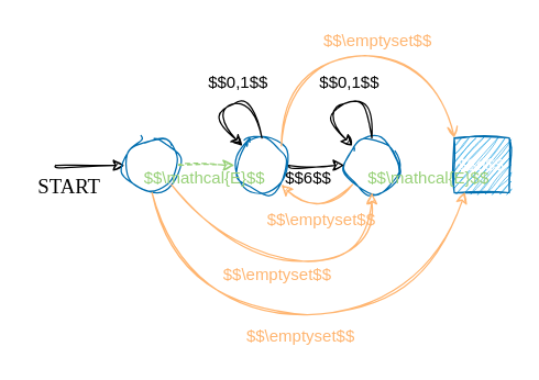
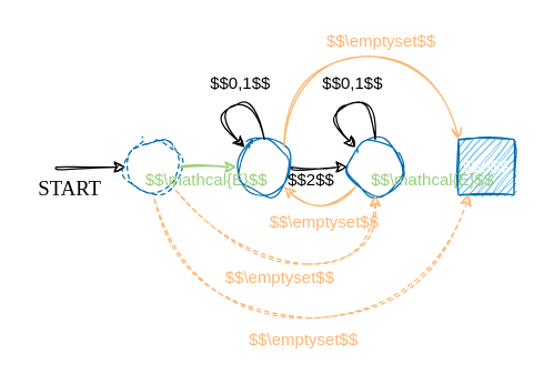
- <mxCell id="4" value="$$a$$" style="ellipse;whiteSpace=wrap;html=1;fillColor=none;fontColor=#ffffff;strokeColor=#006EAF;sketch=1;curveFitting=1;jiggle=2;" parent="1" vertex="1"><mxGeometry x="90" y="100" width="40" height="40" as="geometry" /></mxCell>
+ <mxCell id="4" value="$$a$$" style="ellipse;whiteSpace=wrap;html=1;fillColor=none;fontColor=#ffffff;strokeColor=#006EAF;sketch=1;curveFitting=1;jiggle=2;dashed=1;" parent="1" vertex="1"><mxGeometry x="90" y="100" width="40" height="40" as="geometry" /></mxCell>
- <mxCell id="8" value="" style="curved=1;endArrow=classic;html=1;rounded=0;sketch=1;curveFitting=1;jiggle=2;entryX=0;entryY=0.5;entryDx=0;entryDy=0;exitX=1;exitY=0.5;exitDx=0;exitDy=0;strokeColor=#97D077;dashed=1;" parent="1" source="4" target="5" edge="1"><mxGeometry width="50" height="50" relative="1" as="geometry"><mxPoint x="130" y="140" as="sourcePoint" /><mxPoint x="180" y="140" as="targetPoint" /><Array as="points" /></mxGeometry></mxCell>
+ <mxCell id="8" value="" style="curved=1;endArrow=classic;html=1;rounded=0;sketch=1;curveFitting=1;jiggle=2;entryX=0;entryY=0.5;entryDx=0;entryDy=0;exitX=1;exitY=0.5;exitDx=0;exitDy=0;strokeColor=#97D077;" parent="1" source="4" target="5" edge="1"><mxGeometry width="50" height="50" relative="1" as="geometry"><mxPoint x="130" y="140" as="sourcePoint" /><mxPoint x="180" y="140" as="targetPoint" /><Array as="points" /></mxGeometry></mxCell>
- <mxCell id="13" value="$$6$$" style="text;html=1;align=center;verticalAlign=middle;whiteSpace=wrap;rounded=0;fontColor=default;" parent="1" vertex="1"><mxGeometry x="194" y="120" width="60" height="20" as="geometry" /></mxCell>
+ <mxCell id="13" value="$$2$$" style="text;html=1;align=center;verticalAlign=middle;whiteSpace=wrap;rounded=0;fontColor=default;" parent="1" vertex="1"><mxGeometry x="194" y="120" width="60" height="20" as="geometry" /></mxCell>
- <mxCell id="21" value="" style="curved=1;endArrow=none;html=1;rounded=0;sketch=1;curveFitting=1;jiggle=2;exitX=0.5;exitY=1;exitDx=0;exitDy=0;strokeColor=#FFB570;entryX=1;entryY=1;entryDx=0;entryDy=0;startArrow=classic;startFill=1;endFill=0;" parent="1" source="6" target="4" edge="1"><mxGeometry width="50" height="50" relative="1" as="geometry"><mxPoint x="210" y="180" as="sourcePoint" /><mxPoint x="158" y="180" as="targetPoint" /><Array as="points"><mxPoint x="270" y="190" /><mxPoint x="170" y="190" /></Array></mxGeometry></mxCell>
+ <mxCell id="21" value="" style="curved=1;endArrow=none;html=1;rounded=0;sketch=1;curveFitting=1;jiggle=2;exitX=0.5;exitY=1;exitDx=0;exitDy=0;strokeColor=#FFB570;entryX=1;entryY=1;entryDx=0;entryDy=0;startArrow=classic;startFill=1;endFill=0;dashed=1;" parent="1" source="6" target="4" edge="1"><mxGeometry width="50" height="50" relative="1" as="geometry"><mxPoint x="210" y="180" as="sourcePoint" /><mxPoint x="158" y="180" as="targetPoint" /><Array as="points"><mxPoint x="270" y="190" /><mxPoint x="170" y="190" /></Array></mxGeometry></mxCell>
- <mxCell id="23" value="" style="curved=1;endArrow=none;html=1;rounded=0;sketch=1;curveFitting=1;jiggle=2;exitX=0.195;exitY=0.985;exitDx=0;exitDy=0;strokeColor=#FFB570;entryX=0.5;entryY=1;entryDx=0;entryDy=0;startArrow=classic;startFill=1;endFill=0;exitPerimeter=0;" parent="1" source="7" target="4" edge="1"><mxGeometry width="50" height="50" relative="1" as="geometry"><mxPoint x="236" y="178" as="sourcePoint" /><mxPoint x="90" y="172" as="targetPoint" /><Array as="points"><mxPoint x="310" y="230" /><mxPoint x="136" y="228" /></Array></mxGeometry></mxCell>
+ <mxCell id="23" value="" style="curved=1;endArrow=none;html=1;rounded=0;sketch=1;curveFitting=1;jiggle=2;exitX=0.195;exitY=0.985;exitDx=0;exitDy=0;strokeColor=#FFB570;entryX=0.5;entryY=1;entryDx=0;entryDy=0;startArrow=classic;startFill=1;endFill=0;exitPerimeter=0;dashed=1;" parent="1" source="7" target="4" edge="1"><mxGeometry width="50" height="50" relative="1" as="geometry"><mxPoint x="236" y="178" as="sourcePoint" /><mxPoint x="90" y="172" as="targetPoint" /><Array as="points"><mxPoint x="310" y="230" /><mxPoint x="136" y="228" /></Array></mxGeometry></mxCell>
